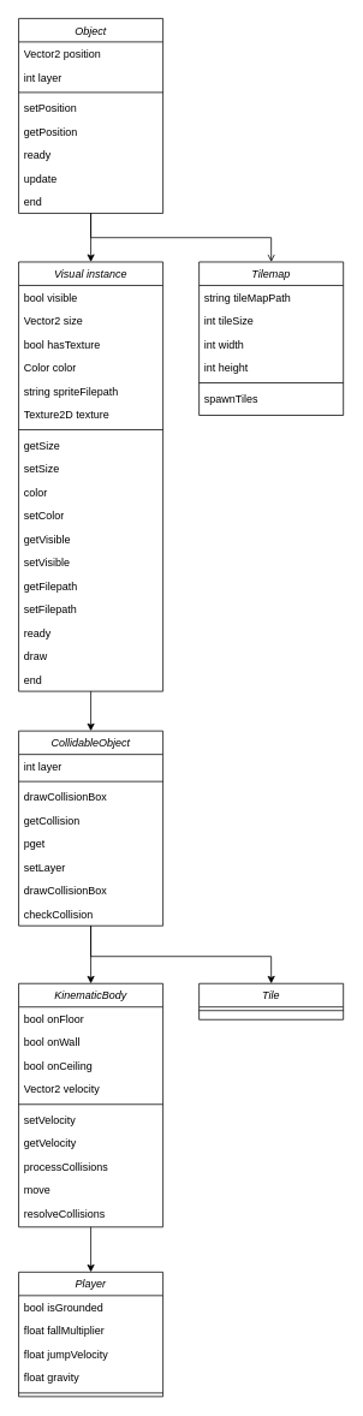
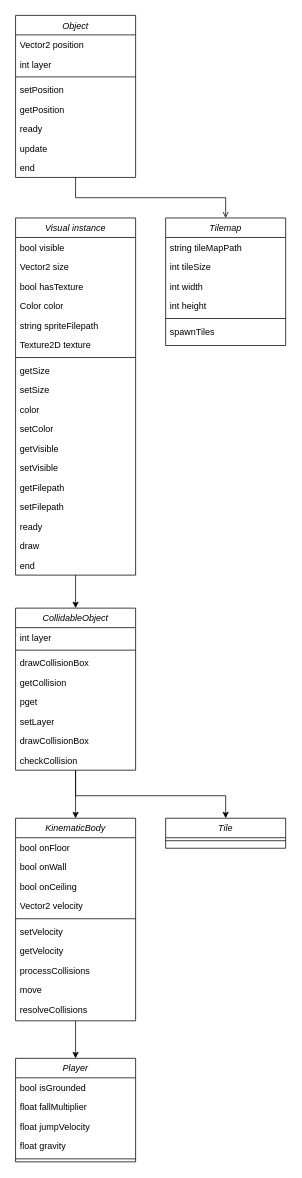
- <mxCell id="2" style="edgeStyle=orthogonalEdgeStyle;rounded=0;orthogonalLoop=1;jettySize=auto;html=1;entryX=0.5;entryY=0;entryDx=0;entryDy=0;" parent="1" source="3" target="13" edge="1"><mxGeometry relative="1" as="geometry"><mxPoint x="100" y="220" as="targetPoint" /></mxGeometry></mxCell>
